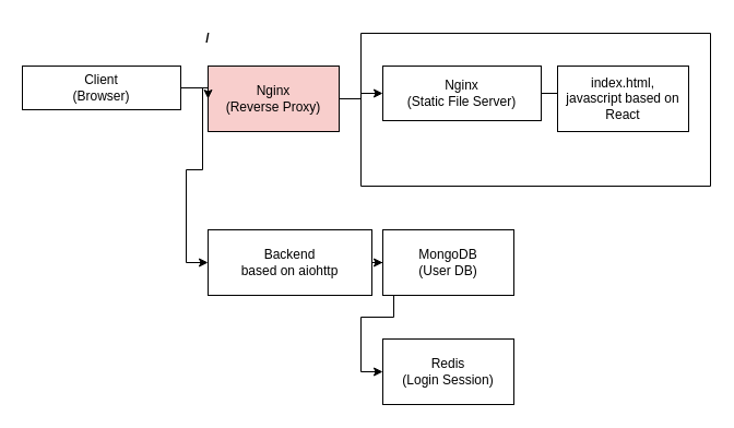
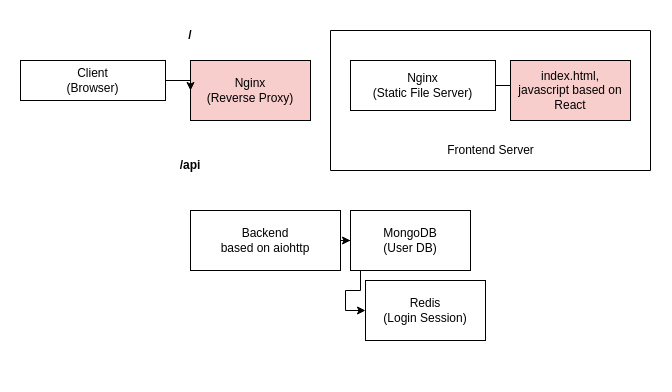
- <mxCell id="4" value="" style="edgeStyle=orthogonalEdgeStyle;rounded=0;orthogonalLoop=1;jettySize=auto;html=1;" edge="1" parent="1" source="5" target="7"><mxGeometry relative="1" as="geometry" /></mxCell>
- <mxCell id="8" value="index.html, &lt;br&gt;javascript based on React" style="rounded=0;whiteSpace=wrap;html=1;" vertex="1" parent="1"><mxGeometry x="510" y="60" width="120" height="60" as="geometry" /></mxCell>
+ <mxCell id="8" value="index.html, &lt;br&gt;javascript based on React" style="rounded=0;whiteSpace=wrap;html=1;fillColor=#f8cecc;" vertex="1" parent="1"><mxGeometry x="510" y="60" width="120" height="60" as="geometry" /></mxCell>
+ <mxCell id="18" value="Frontend Server" style="text;html=1;align=center;verticalAlign=middle;resizable=0;points=[];autosize=1;strokeColor=none;fillColor=none;" vertex="1" parent="1"><mxGeometry x="435" y="135" width="110" height="30" as="geometry" /></mxCell>
- <mxCell id="2" value="" style="edgeStyle=orthogonalEdgeStyle;rounded=0;orthogonalLoop=1;jettySize=auto;html=1;entryX=0;entryY=0.5;entryDx=0;entryDy=0;" edge="1" parent="1" source="3" target="10"><mxGeometry relative="1" as="geometry" /></mxCell>
+ <mxCell id="13" value="&lt;b&gt;/api&lt;/b&gt;" style="text;html=1;strokeColor=none;fillColor=none;align=center;verticalAlign=middle;whiteSpace=wrap;rounded=0;" vertex="1" parent="1"><mxGeometry x="160" y="150" width="60" height="30" as="geometry" /></mxCell>
- <mxCell id="15" value="Redis&lt;br&gt;(Login Session)" style="rounded=0;whiteSpace=wrap;html=1;" vertex="1" parent="1"><mxGeometry x="350" y="310" width="120" height="60" as="geometry" /></mxCell>
+ <mxCell id="15" value="Redis&lt;br&gt;(Login Session)" style="rounded=0;whiteSpace=wrap;html=1;" vertex="1" parent="1"><mxGeometry x="365" y="280" width="120" height="60" as="geometry" /></mxCell>
